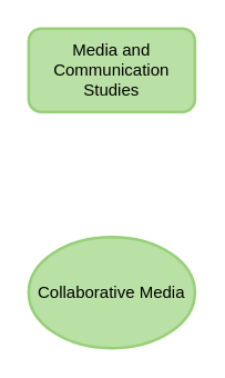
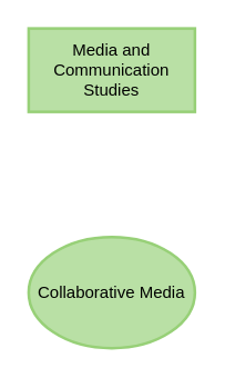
- <mxCell id="3" value="Media and Communication Studies" style="whiteSpace=wrap;html=1;strokeColor=#97D077;strokeWidth=2;fillColor=#B9E0A5;rounded=1;" vertex="1" parent="1"><mxGeometry x="20" y="20" width="120" height="60" as="geometry" /></mxCell>
+ <mxCell id="3" value="Media and Communication Studies" style="whiteSpace=wrap;html=1;strokeColor=#97D077;strokeWidth=2;fillColor=#B9E0A5;" vertex="1" parent="1"><mxGeometry x="20" y="20" width="120" height="60" as="geometry" /></mxCell>
